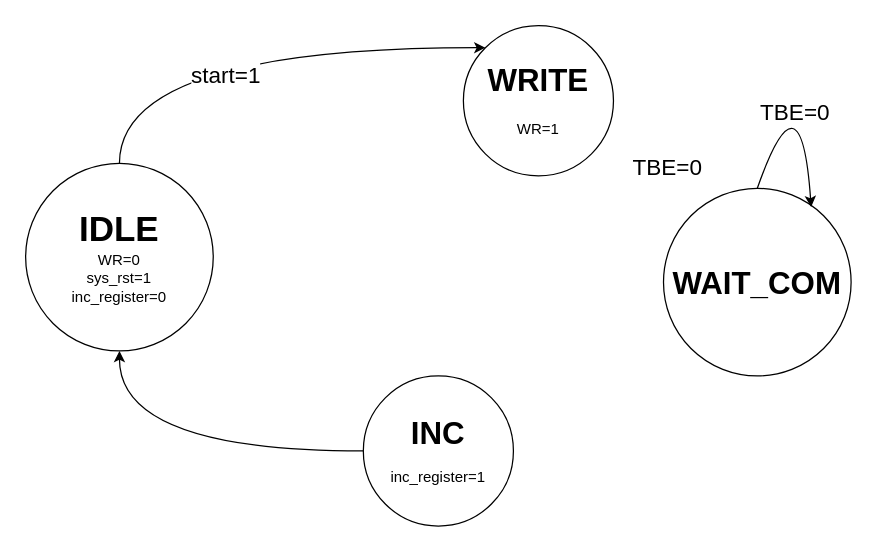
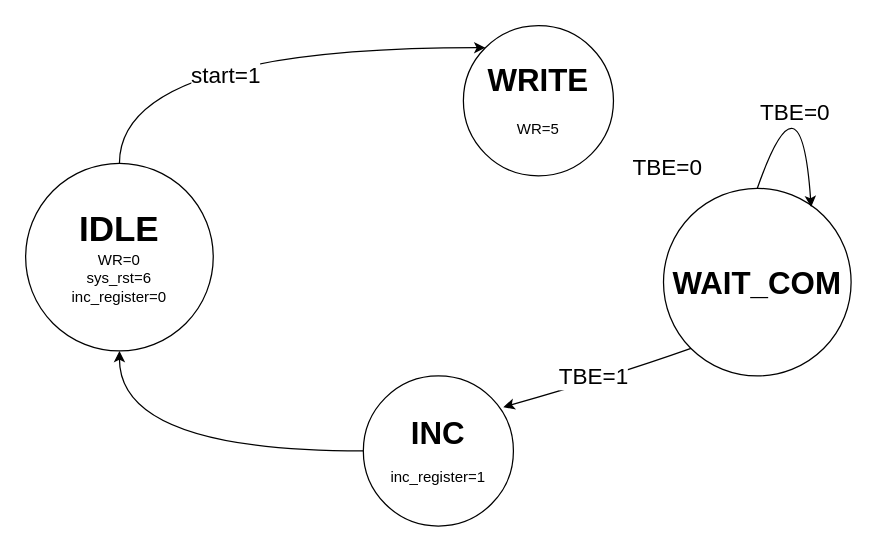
- <mxCell id="3" value="&lt;font&gt;&lt;font style=&quot;font-size: 25px&quot;&gt;&lt;b&gt;WRITE&lt;/b&gt;&lt;/font&gt;&lt;br&gt;&lt;span style=&quot;font-size: 12px&quot;&gt;WR=1&lt;/span&gt;&lt;br&gt;&lt;/font&gt;" style="ellipse;whiteSpace=wrap;html=1;aspect=fixed;fontSize=28;" parent="1" vertex="1"><mxGeometry x="370" y="20" width="120" height="120" as="geometry" /></mxCell>
+ <mxCell id="3" value="&lt;font&gt;&lt;font style=&quot;font-size: 25px&quot;&gt;&lt;b&gt;WRITE&lt;/b&gt;&lt;/font&gt;&lt;br&gt;&lt;span style=&quot;font-size: 12px&quot;&gt;WR=5&lt;/span&gt;&lt;br&gt;&lt;/font&gt;" style="ellipse;whiteSpace=wrap;html=1;aspect=fixed;fontSize=28;" parent="1" vertex="1"><mxGeometry x="370" y="20" width="120" height="120" as="geometry" /></mxCell>
- <mxCell id="2" value="&lt;font style=&quot;font-size: 28px&quot;&gt;&lt;b&gt;IDLE&lt;/b&gt;&lt;/font&gt;&lt;br&gt;WR=0&lt;br&gt;sys_rst=1&lt;br&gt;inc_register=0" style="ellipse;whiteSpace=wrap;html=1;aspect=fixed;" parent="1" vertex="1"><mxGeometry x="20" y="130" width="150" height="150" as="geometry" /></mxCell>
+ <mxCell id="2" value="&lt;font style=&quot;font-size: 28px&quot;&gt;&lt;b&gt;IDLE&lt;/b&gt;&lt;/font&gt;&lt;br&gt;WR=0&lt;br&gt;sys_rst=6&lt;br&gt;inc_register=0" style="ellipse;whiteSpace=wrap;html=1;aspect=fixed;" parent="1" vertex="1"><mxGeometry x="20" y="130" width="150" height="150" as="geometry" /></mxCell>
+ <mxCell id="9" value="" style="endArrow=classic;html=1;rounded=0;fontSize=18;curved=1;exitX=0;exitY=1;exitDx=0;exitDy=0;entryX=0.933;entryY=0.208;entryDx=0;entryDy=0;entryPerimeter=0;" parent="1" source="4" target="5" edge="1"><mxGeometry width="50" height="50" relative="1" as="geometry"><mxPoint x="310" y="230" as="sourcePoint" /><mxPoint x="360" y="180" as="targetPoint" /><Array as="points"><mxPoint x="490" y="300" /></Array></mxGeometry></mxCell>
+ <mxCell id="10" value="TBE=1" style="edgeLabel;html=1;align=center;verticalAlign=middle;resizable=0;points=[];fontSize=18;" parent="9" vertex="1" connectable="0"><mxGeometry x="0.229" y="-1" relative="1" as="geometry"><mxPoint x="14" y="-7" as="offset" /></mxGeometry></mxCell>
